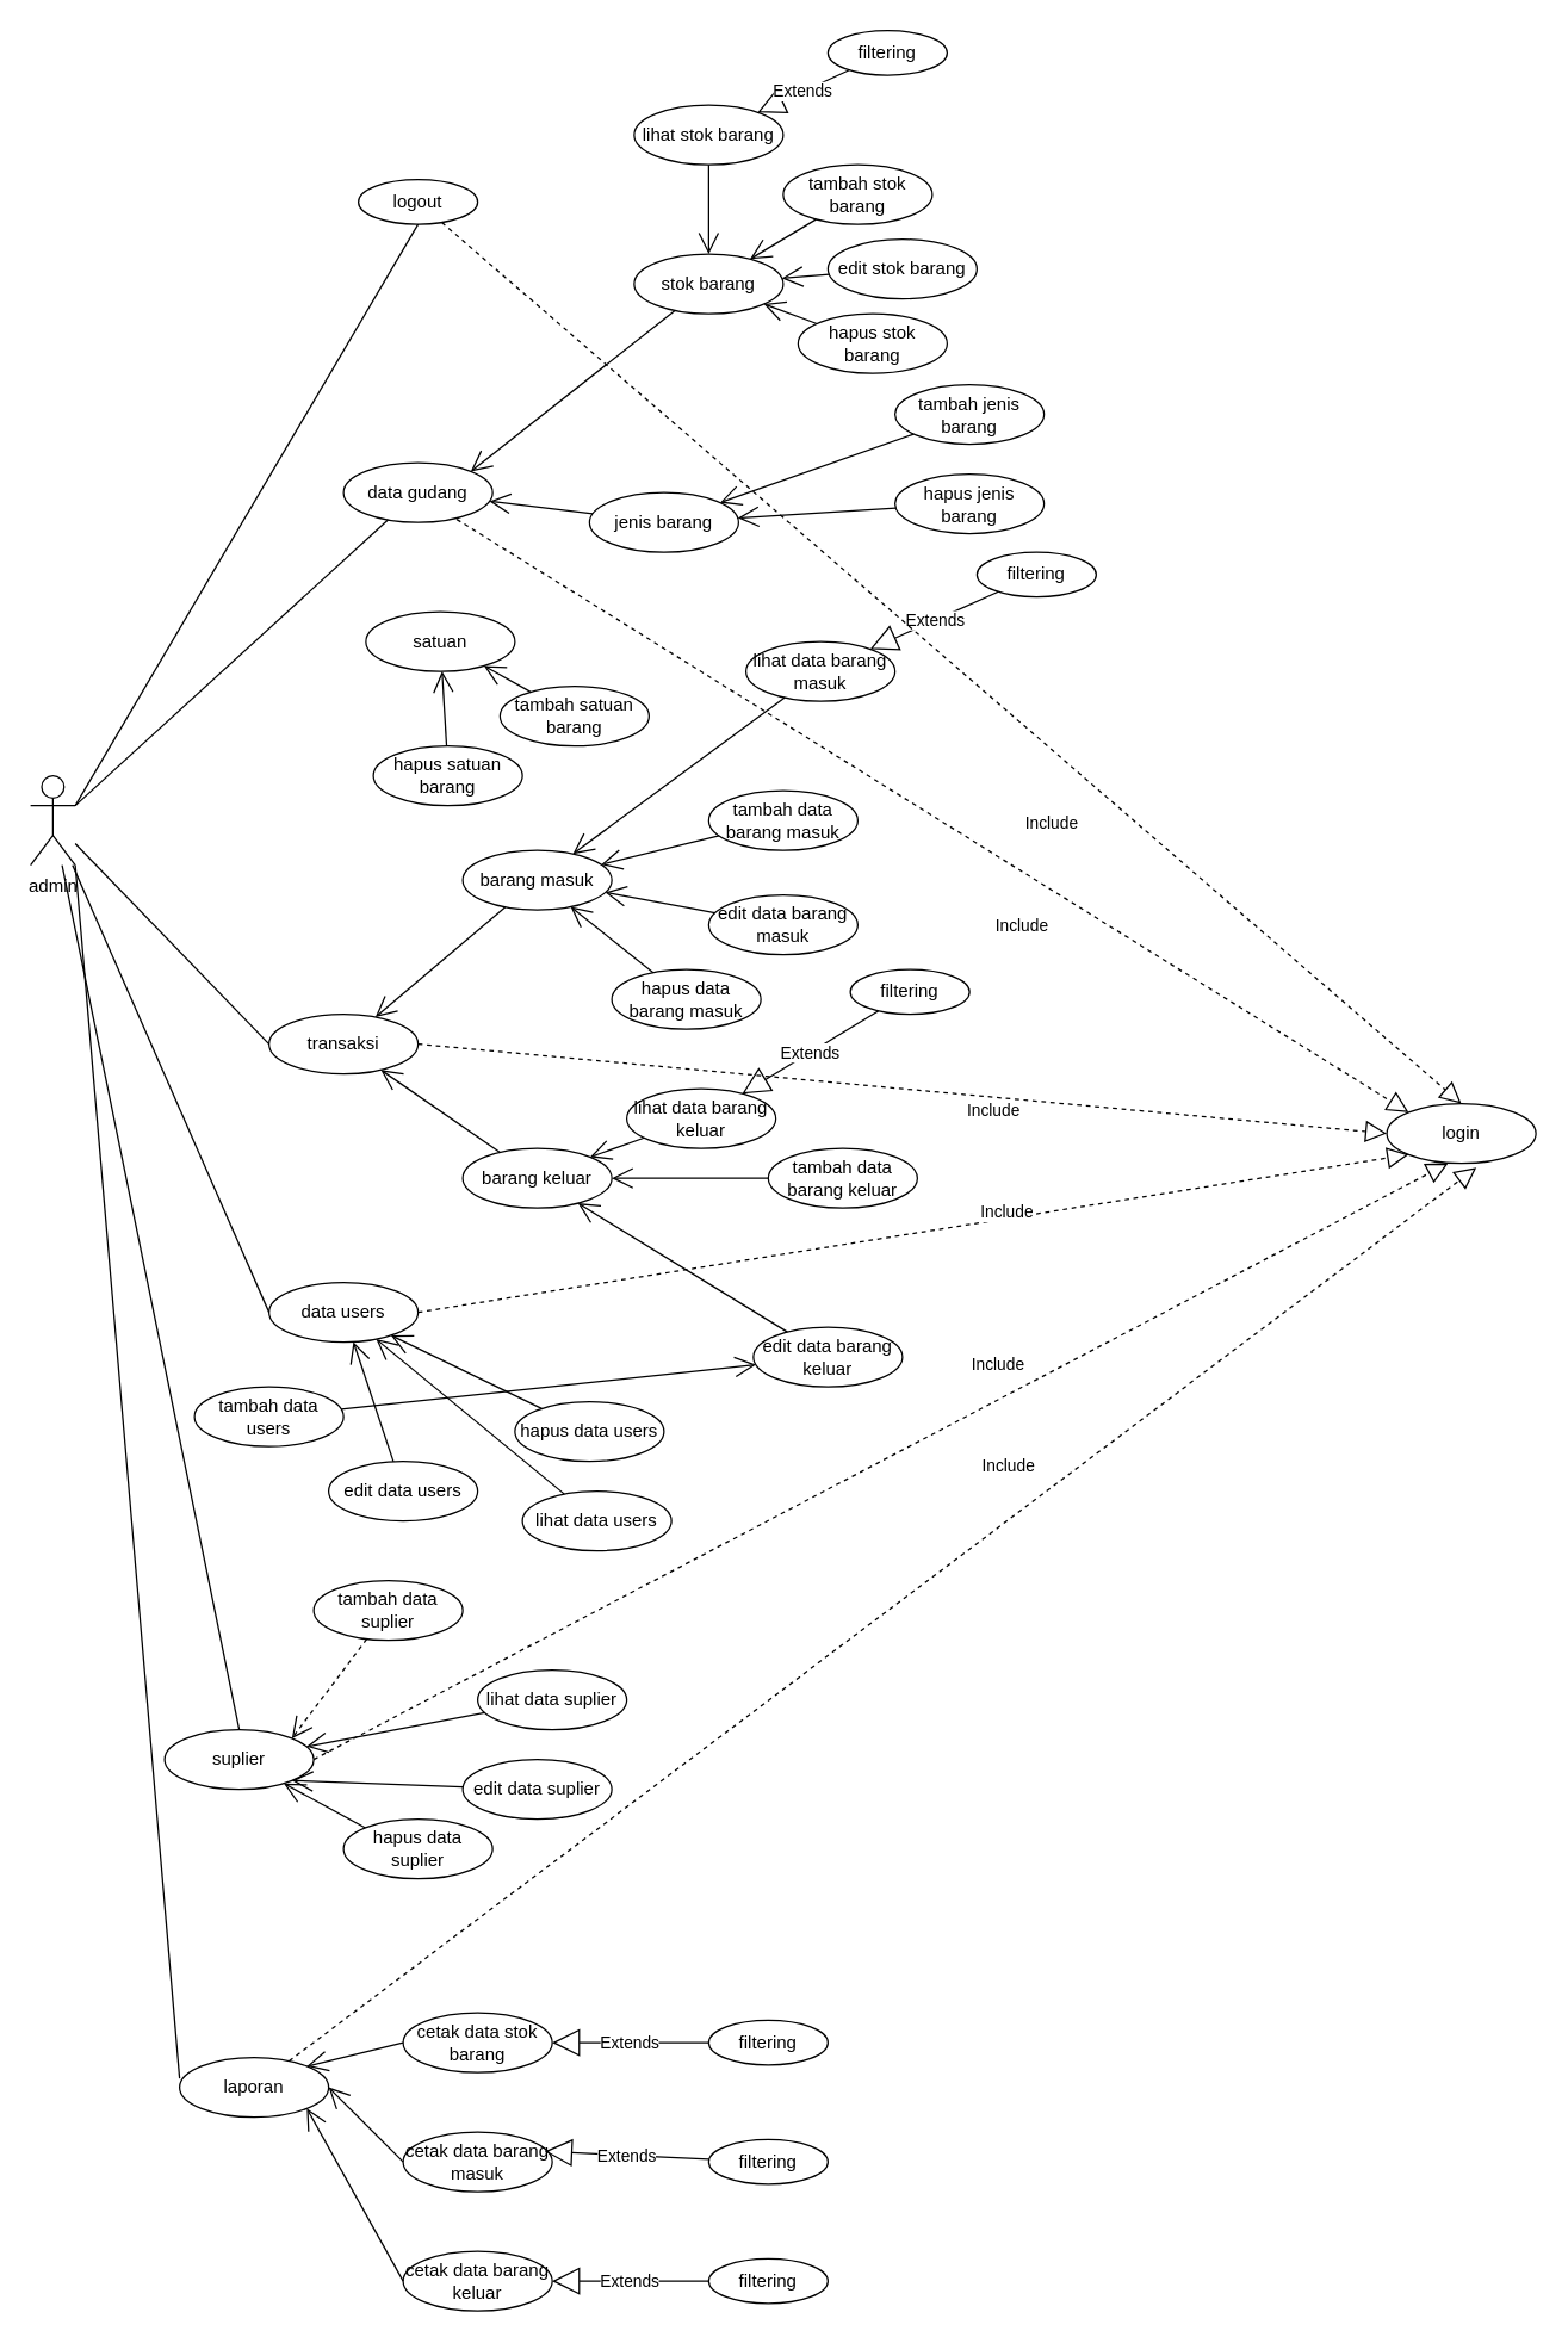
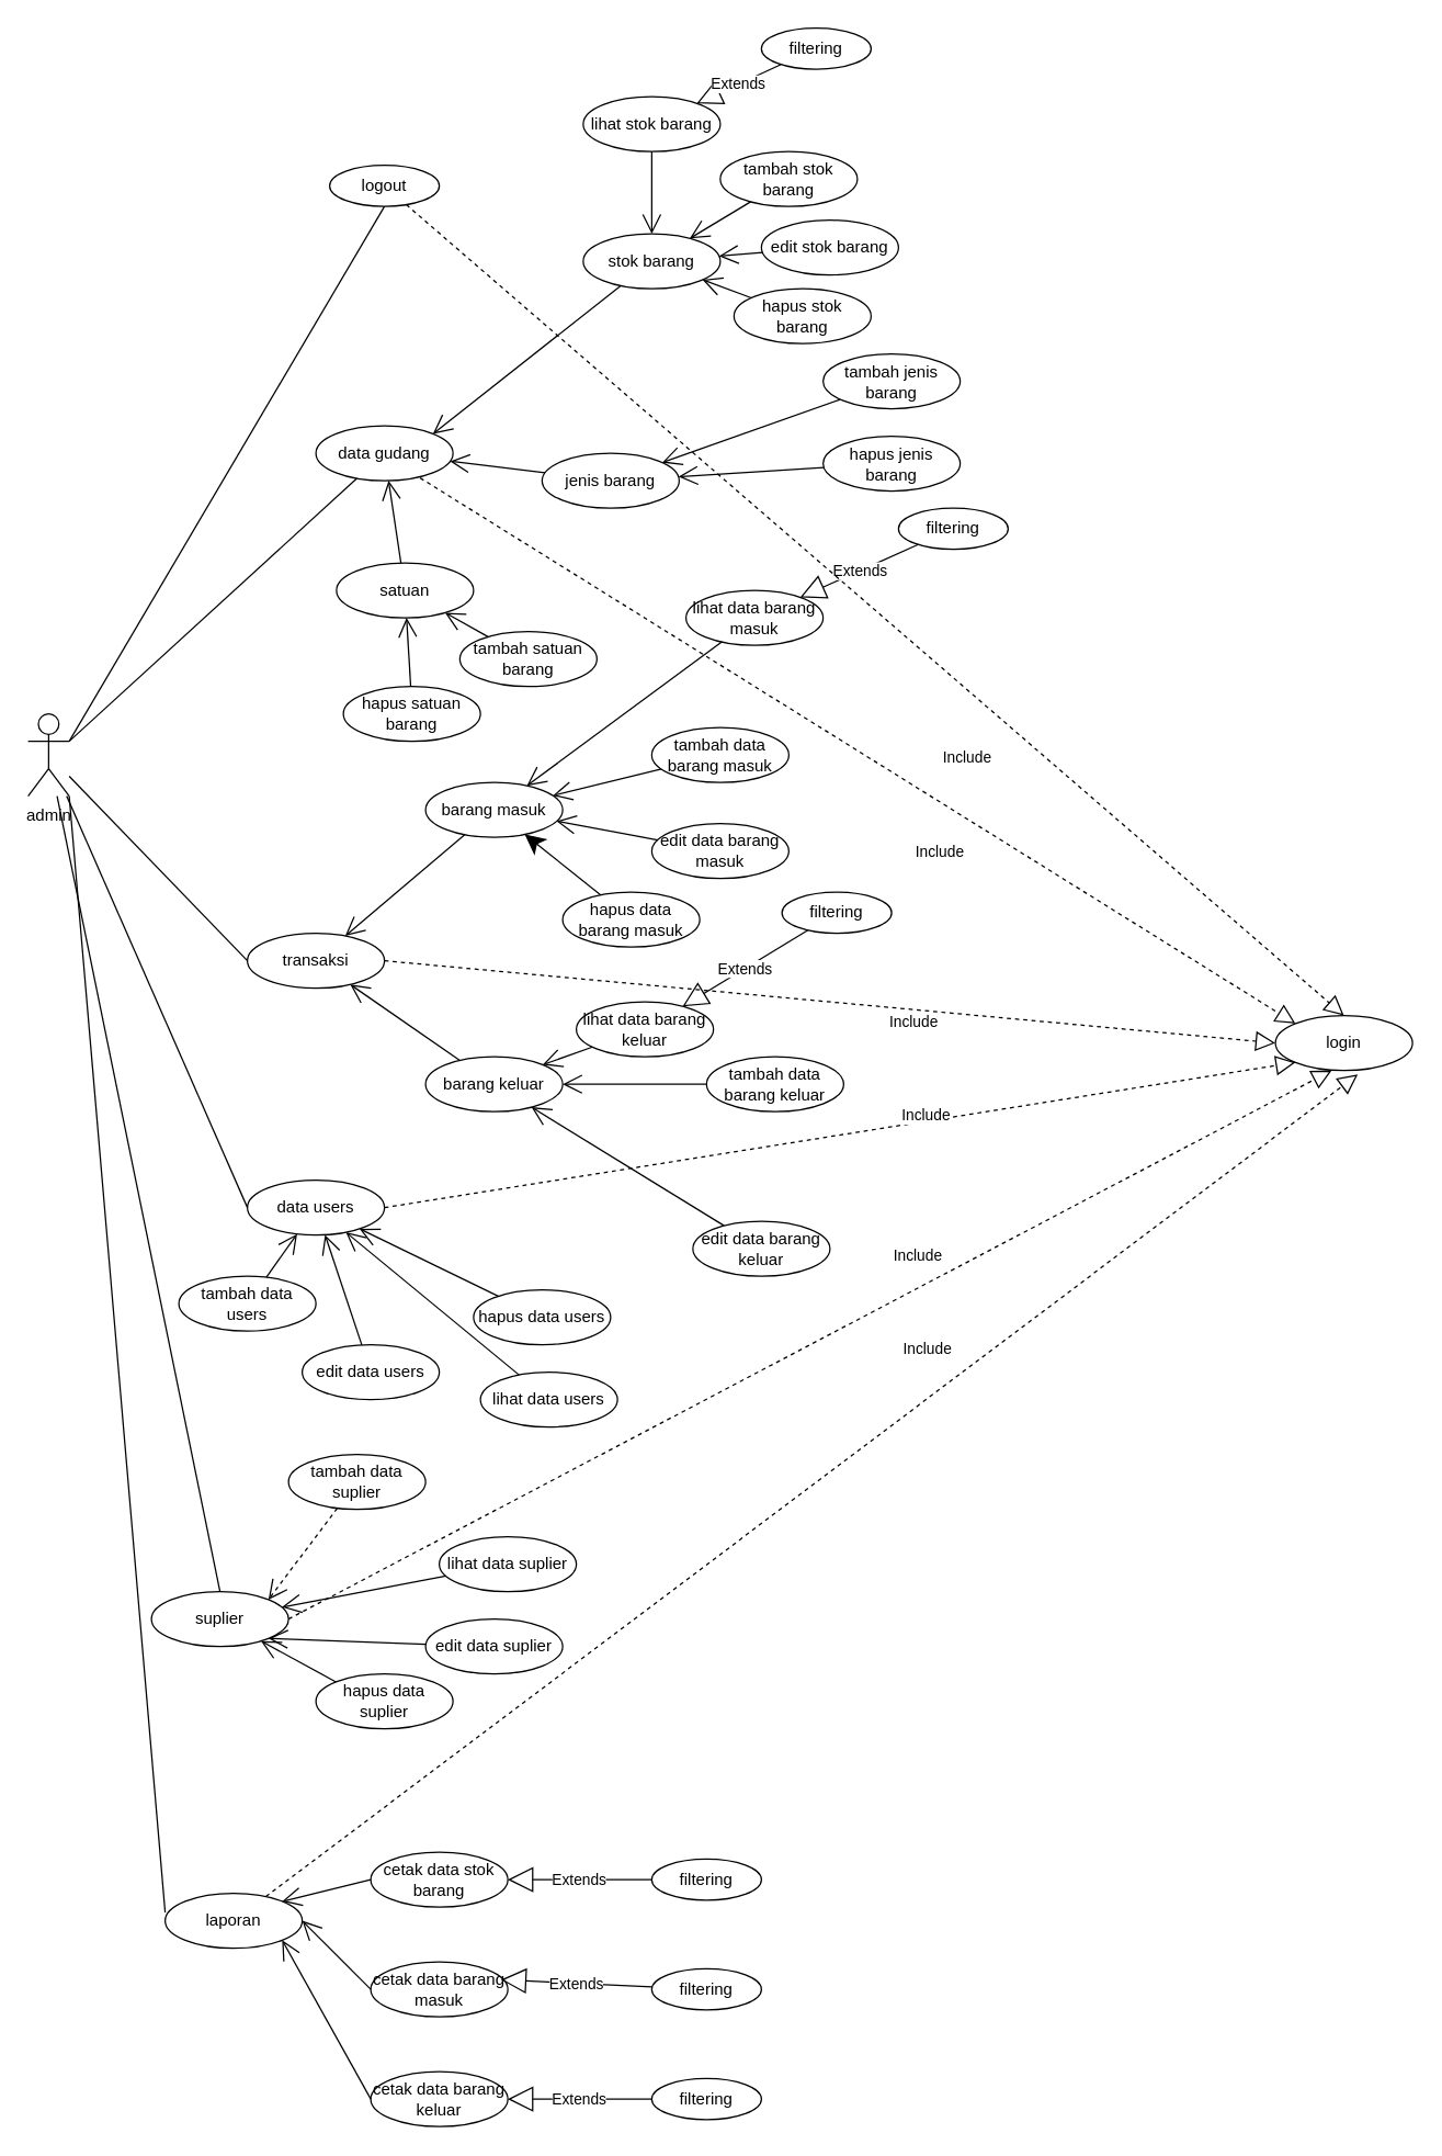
+ <mxCell id="14" value="" style="endArrow=open;endFill=1;endSize=12;html=1;" edge="1" parent="1" source="6" target="4"><mxGeometry width="160" relative="1" as="geometry"><mxPoint x="340" y="330" as="sourcePoint" /><mxPoint x="500" y="330" as="targetPoint" /></mxGeometry></mxCell>
- <mxCell id="41" value="" style="endArrow=open;endFill=1;endSize=12;html=1;" edge="1" parent="1" source="37" target="30"><mxGeometry width="160" relative="1" as="geometry"><mxPoint x="340" y="820" as="sourcePoint" /><mxPoint x="500" y="820" as="targetPoint" /></mxGeometry></mxCell>
+ <mxCell id="41" value="" style="endArrow=classic;endFill=1;endSize=12;html=1;" edge="1" parent="1" source="37" target="30"><mxGeometry width="160" relative="1" as="geometry"><mxPoint x="340" y="820" as="sourcePoint" /><mxPoint x="500" y="820" as="targetPoint" /></mxGeometry></mxCell>
- <mxCell id="63" value="" style="endArrow=open;endFill=1;endSize=12;html=1;" edge="1" parent="1" source="57" target="46"><mxGeometry width="160" relative="1" as="geometry"><mxPoint x="340" y="830" as="sourcePoint" /><mxPoint x="500" y="830" as="targetPoint" /></mxGeometry></mxCell>
+ <mxCell id="63" value="" style="endArrow=open;endFill=1;endSize=12;html=1;" edge="1" parent="1" source="57" target="55"><mxGeometry width="160" relative="1" as="geometry"><mxPoint x="340" y="830" as="sourcePoint" /><mxPoint x="500" y="830" as="targetPoint" /></mxGeometry></mxCell>
